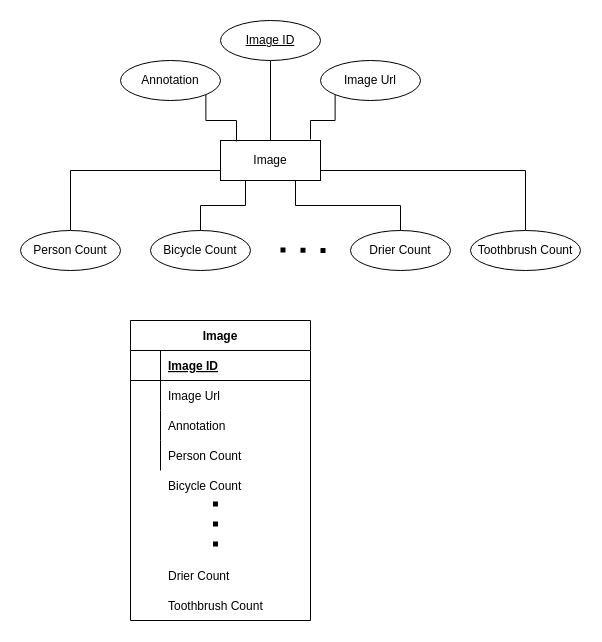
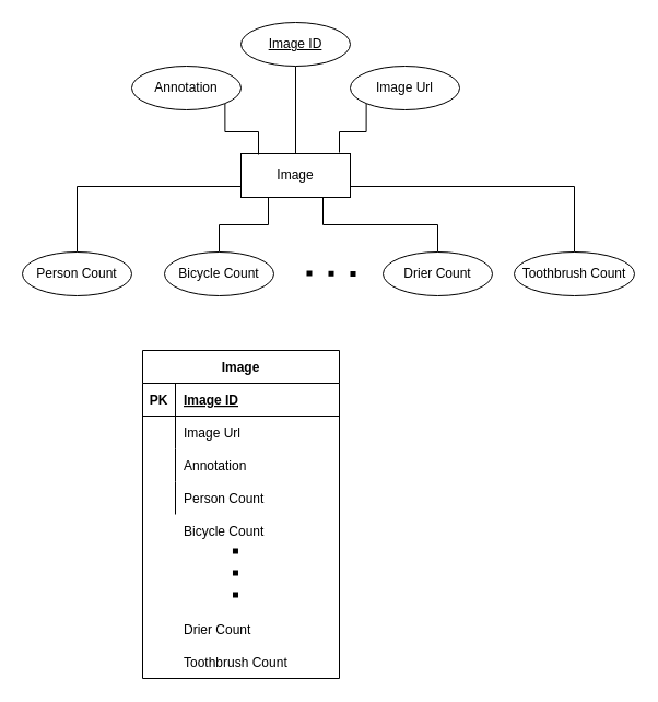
+ <mxCell id="20" value="PK" style="shape=partialRectangle;connectable=0;fillColor=none;top=0;left=0;bottom=0;right=0;fontStyle=1;overflow=hidden;align=center;" vertex="1" parent="19"><mxGeometry width="30" height="30" as="geometry"><mxRectangle width="30" height="30" as="alternateBounds" /></mxGeometry></mxCell>
